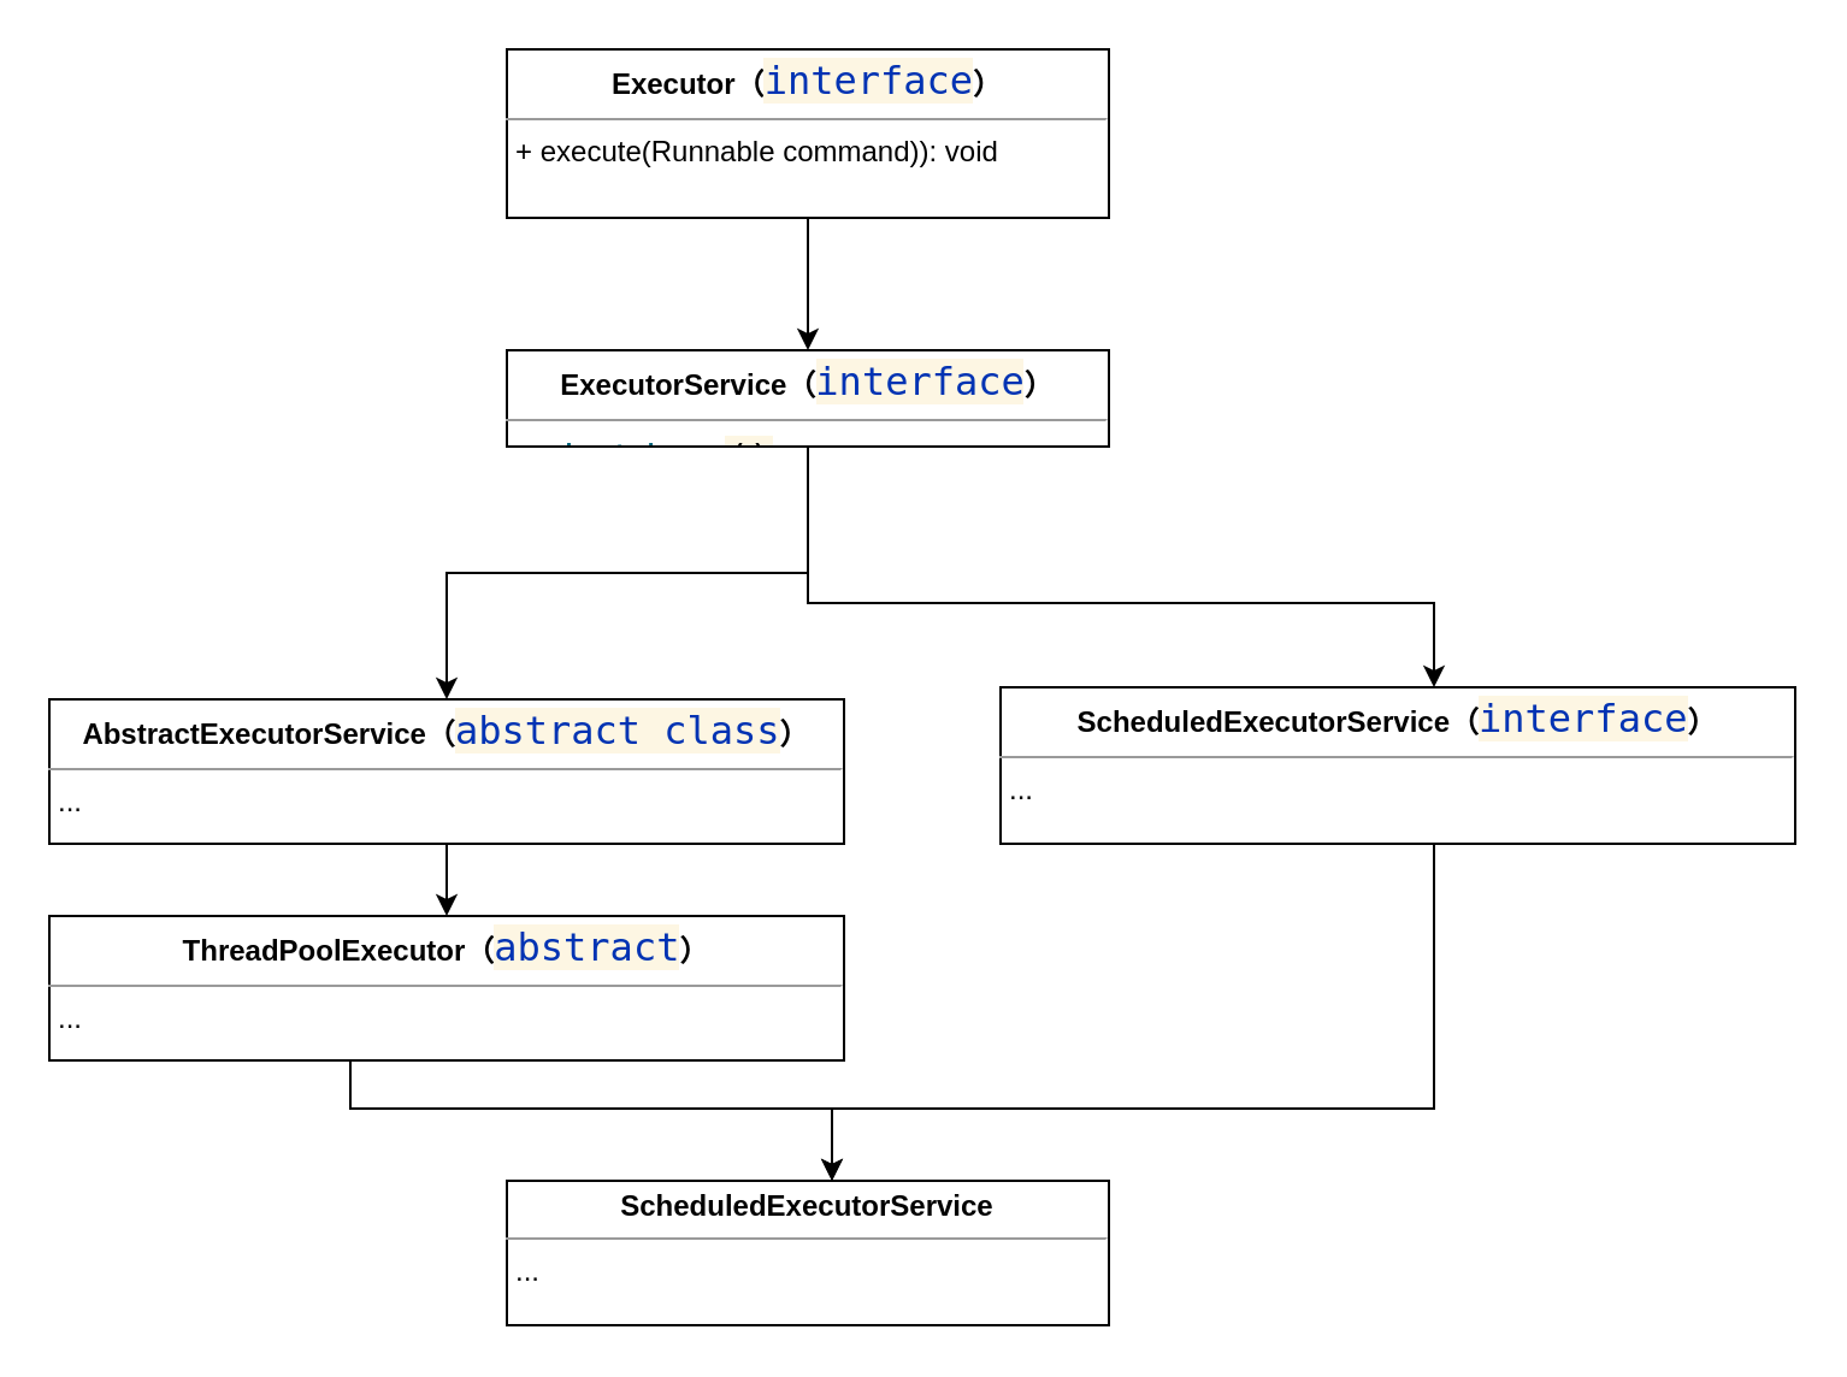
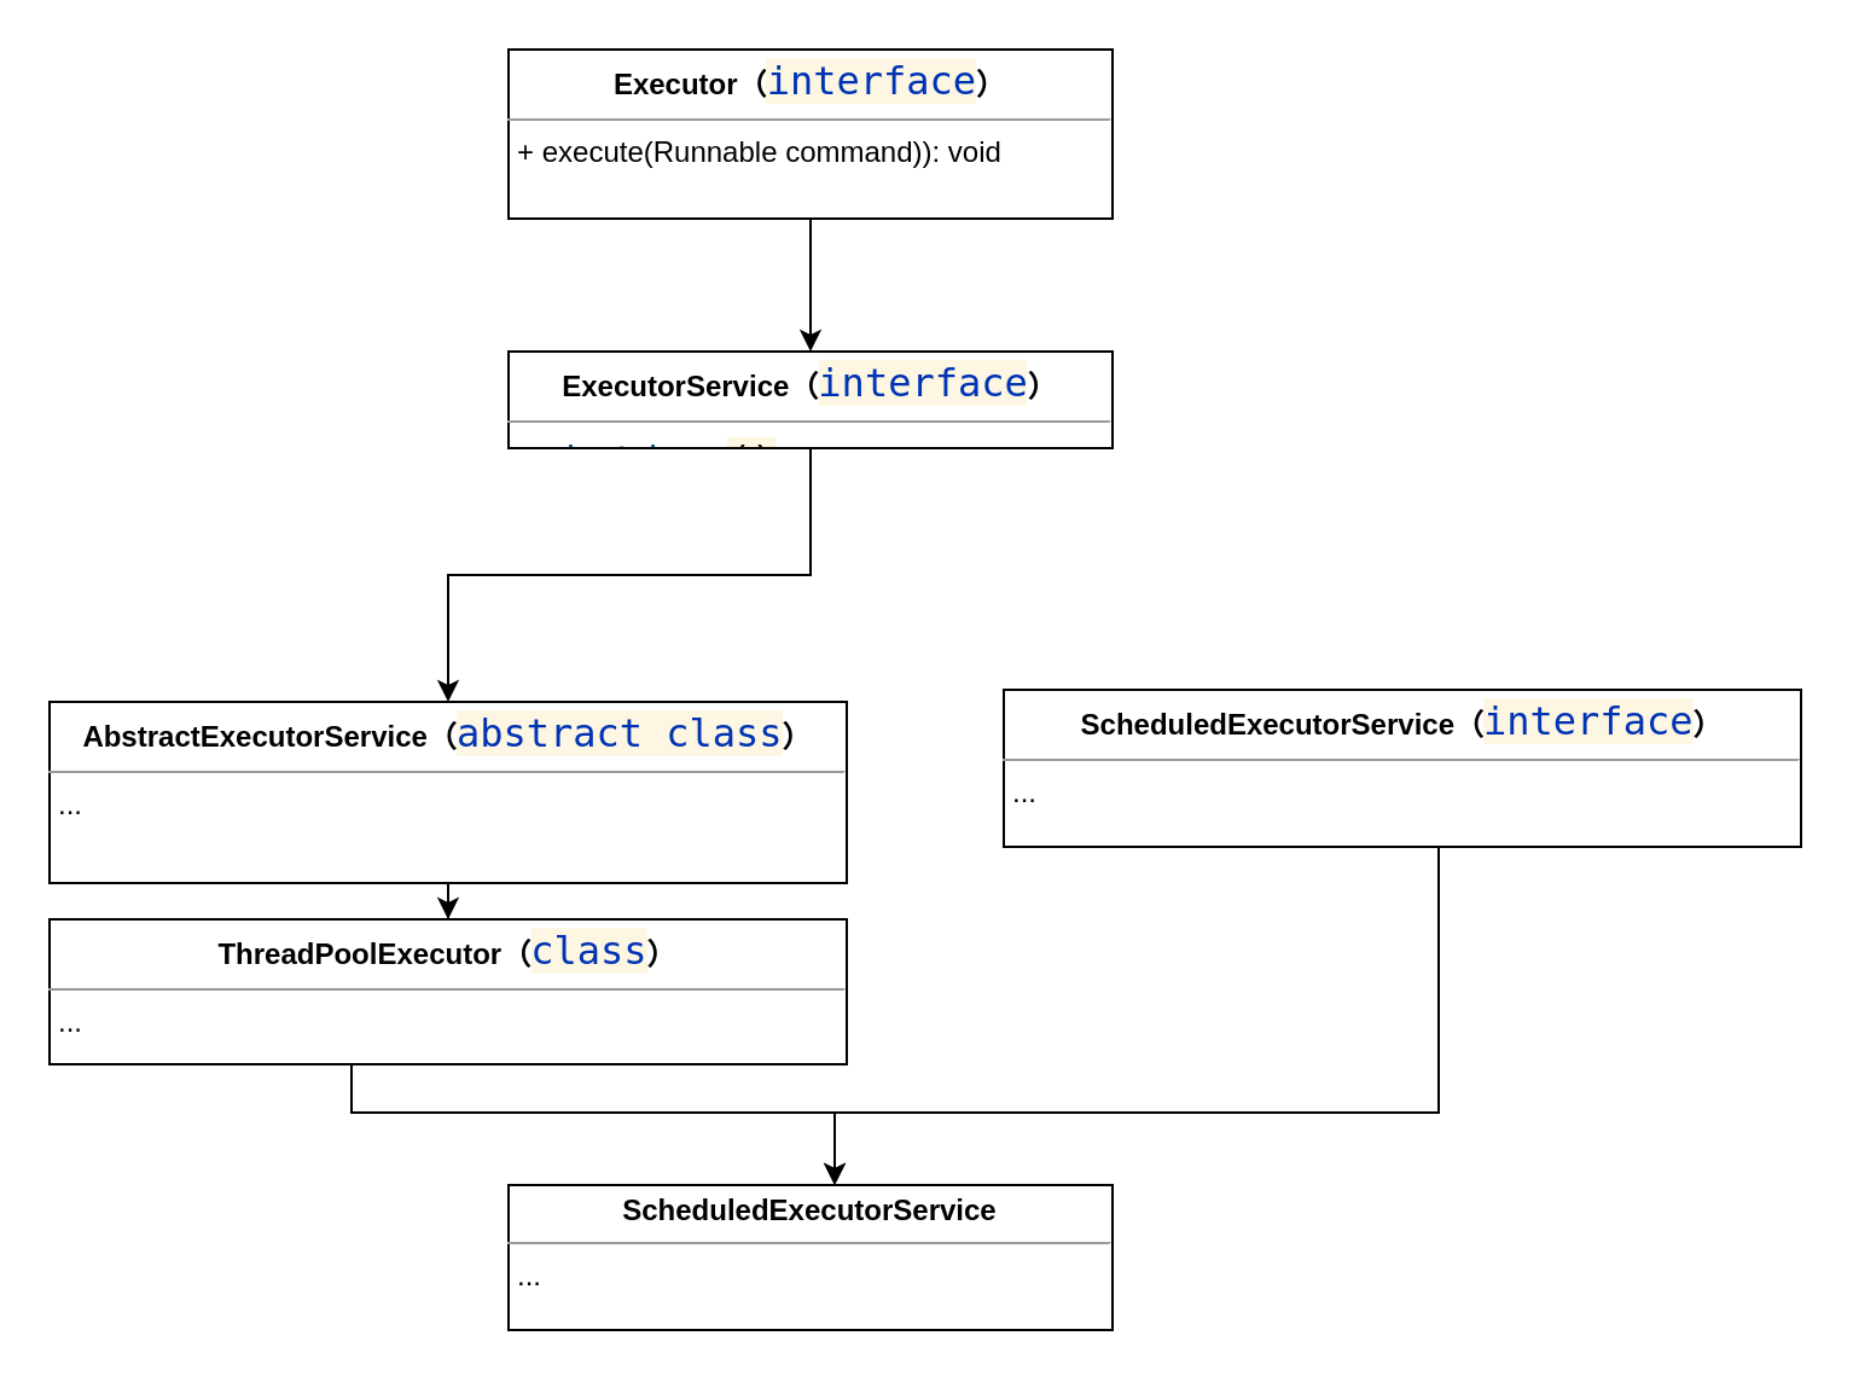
- <mxCell id="5" value="" style="edgeStyle=orthogonalEdgeStyle;rounded=0;orthogonalLoop=1;jettySize=auto;html=1;" edge="1" parent="1" source="6" target="10"><mxGeometry relative="1" as="geometry"><Array as="points"><mxPoint x="335" y="250" /><mxPoint x="595" y="250" /></Array></mxGeometry></mxCell>
- <mxCell id="8" value="&lt;p style=&quot;margin:0px;margin-top:4px;text-align:center;&quot;&gt;&lt;b&gt;AbstractExecutorService（&lt;/b&gt;&lt;span style=&quot;color: rgb(0, 51, 179); background-color: rgb(253, 246, 227); font-family: Consolas, monospace; font-size: 12pt; text-align: left;&quot;&gt;abstract class&lt;/span&gt;&lt;b style=&quot;background-color: initial;&quot;&gt;）&lt;/b&gt;&lt;/p&gt;&lt;hr size=&quot;1&quot;&gt;&lt;p style=&quot;margin:0px;margin-left:4px;&quot;&gt;&lt;span style=&quot;background-color: initial;&quot;&gt;...&lt;/span&gt;&lt;br&gt;&lt;/p&gt;" style="verticalAlign=top;align=left;overflow=fill;fontSize=12;fontFamily=Helvetica;html=1;" vertex="1" parent="1"><mxGeometry x="20" y="290" width="330" height="60" as="geometry" /></mxCell>
+ <mxCell id="8" value="&lt;p style=&quot;margin:0px;margin-top:4px;text-align:center;&quot;&gt;&lt;b&gt;AbstractExecutorService（&lt;/b&gt;&lt;span style=&quot;color: rgb(0, 51, 179); background-color: rgb(253, 246, 227); font-family: Consolas, monospace; font-size: 12pt; text-align: left;&quot;&gt;abstract class&lt;/span&gt;&lt;b style=&quot;background-color: initial;&quot;&gt;）&lt;/b&gt;&lt;/p&gt;&lt;hr size=&quot;1&quot;&gt;&lt;p style=&quot;margin:0px;margin-left:4px;&quot;&gt;&lt;span style=&quot;background-color: initial;&quot;&gt;...&lt;/span&gt;&lt;br&gt;&lt;/p&gt;" style="verticalAlign=top;align=left;overflow=fill;fontSize=12;fontFamily=Helvetica;html=1;" vertex="1" parent="1"><mxGeometry x="20" y="290" width="330" height="75" as="geometry" /></mxCell>
- <mxCell id="12" value="&lt;p style=&quot;margin:0px;margin-top:4px;text-align:center;&quot;&gt;&lt;b&gt;ThreadPoolExecutor（&lt;/b&gt;&lt;span style=&quot;color: rgb(0, 51, 179); background-color: rgb(253, 246, 227); font-family: Consolas, monospace; font-size: 12pt; text-align: left;&quot;&gt;abstract&lt;/span&gt;&lt;b style=&quot;background-color: initial;&quot;&gt;）&lt;/b&gt;&lt;/p&gt;&lt;hr size=&quot;1&quot;&gt;&lt;p style=&quot;margin:0px;margin-left:4px;&quot;&gt;&lt;span style=&quot;background-color: initial;&quot;&gt;...&lt;/span&gt;&lt;br&gt;&lt;/p&gt;" style="verticalAlign=top;align=left;overflow=fill;fontSize=12;fontFamily=Helvetica;html=1;" vertex="1" parent="1"><mxGeometry x="20" y="380" width="330" height="60" as="geometry" /></mxCell>
+ <mxCell id="12" value="&lt;p style=&quot;margin:0px;margin-top:4px;text-align:center;&quot;&gt;&lt;b&gt;ThreadPoolExecutor（&lt;/b&gt;&lt;span style=&quot;color: rgb(0, 51, 179); background-color: rgb(253, 246, 227); font-family: Consolas, monospace; font-size: 12pt; text-align: left;&quot;&gt;class&lt;/span&gt;&lt;b style=&quot;background-color: initial;&quot;&gt;）&lt;/b&gt;&lt;/p&gt;&lt;hr size=&quot;1&quot;&gt;&lt;p style=&quot;margin:0px;margin-left:4px;&quot;&gt;&lt;span style=&quot;background-color: initial;&quot;&gt;...&lt;/span&gt;&lt;br&gt;&lt;/p&gt;" style="verticalAlign=top;align=left;overflow=fill;fontSize=12;fontFamily=Helvetica;html=1;" vertex="1" parent="1"><mxGeometry x="20" y="380" width="330" height="60" as="geometry" /></mxCell>
